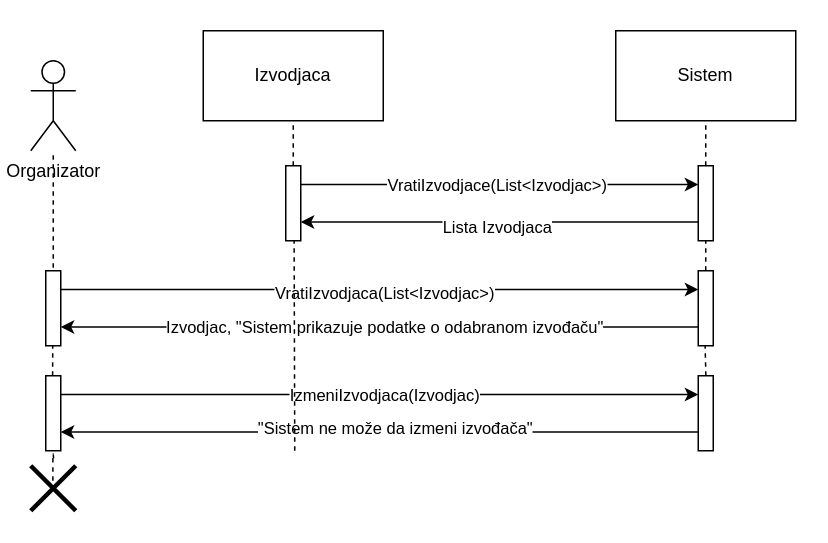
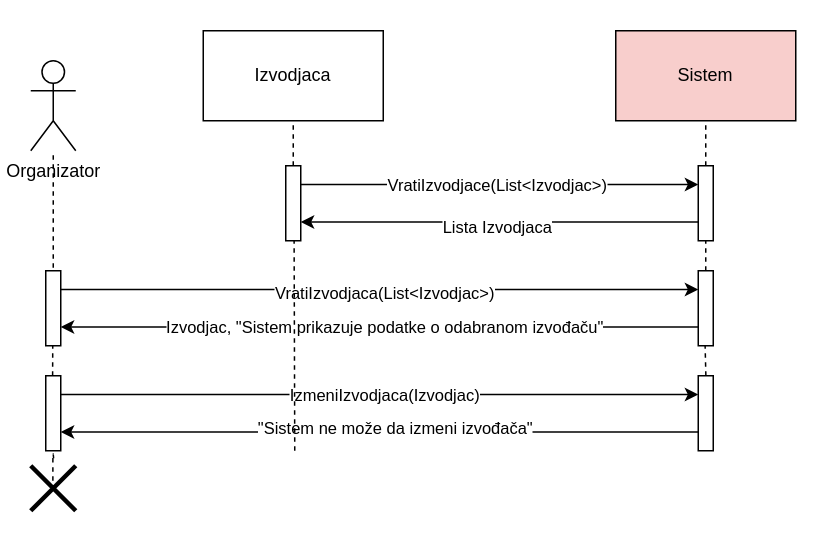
- <mxCell id="19" value="Sistem" style="rounded=0;whiteSpace=wrap;html=1;" vertex="1" parent="1"><mxGeometry x="410" y="20" width="120" height="60" as="geometry" /></mxCell>
+ <mxCell id="19" value="Sistem" style="rounded=0;whiteSpace=wrap;html=1;fillColor=#f8cecc;" vertex="1" parent="1"><mxGeometry x="410" y="20" width="120" height="60" as="geometry" /></mxCell>
